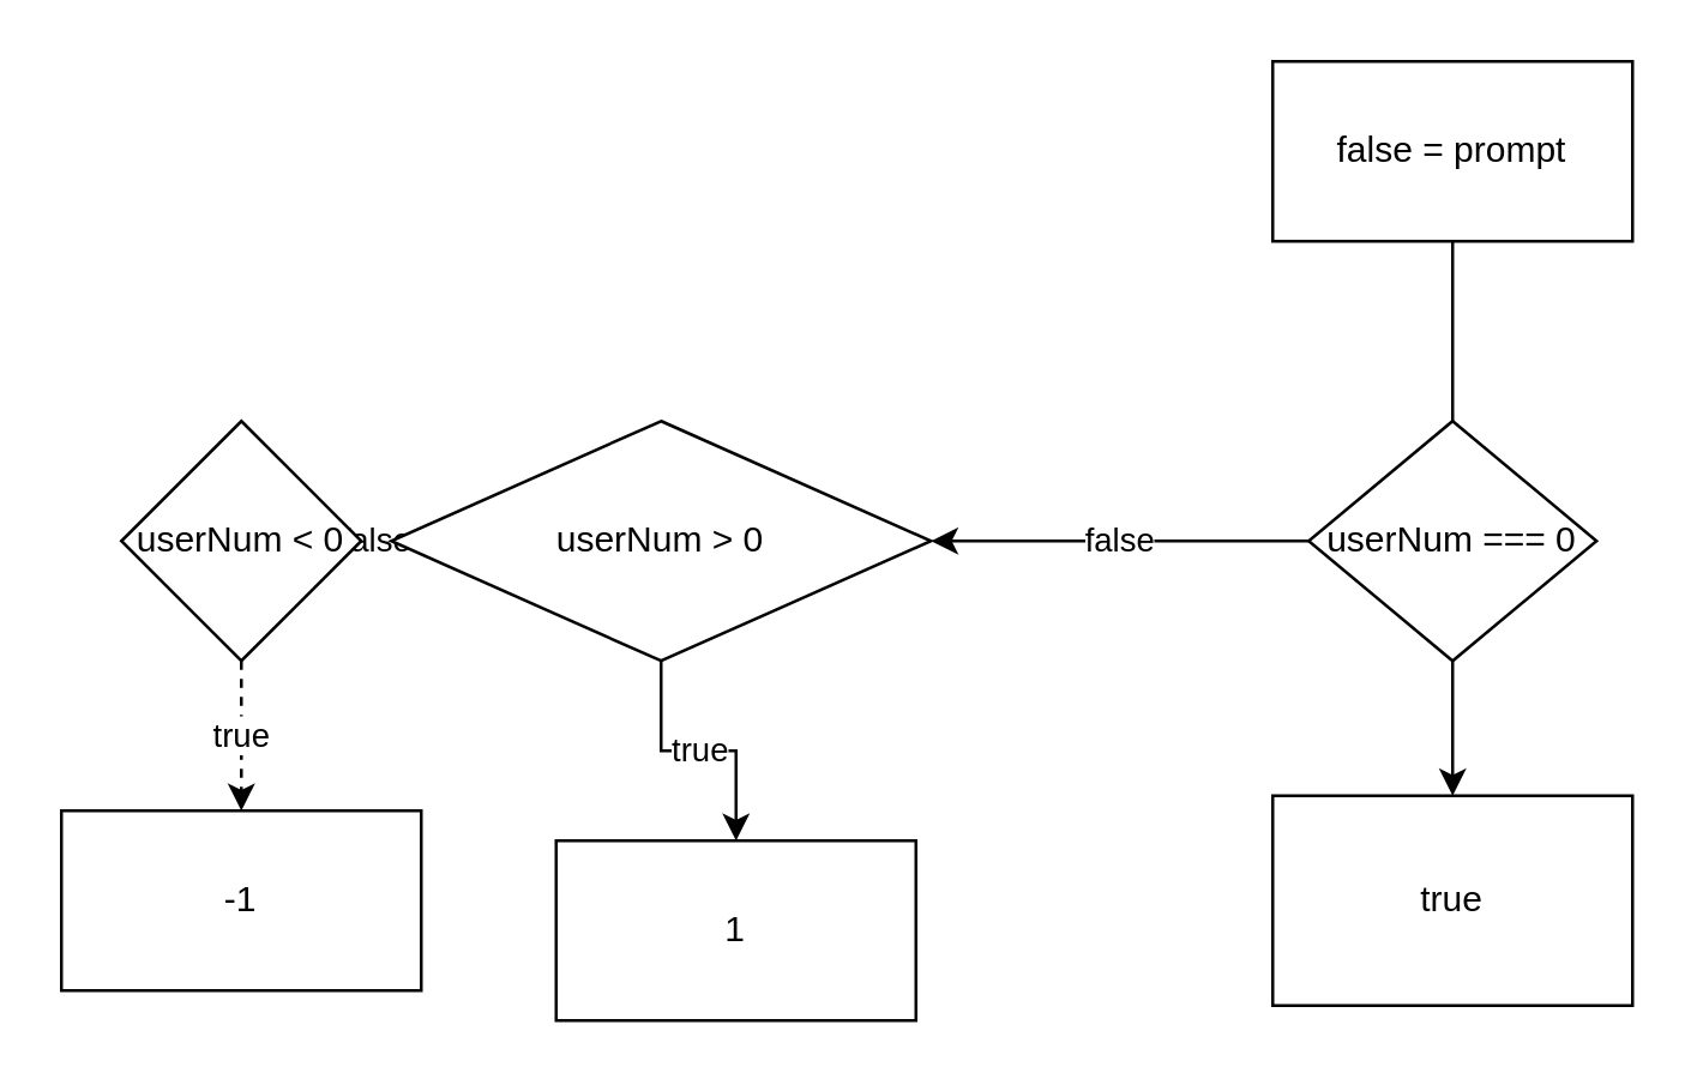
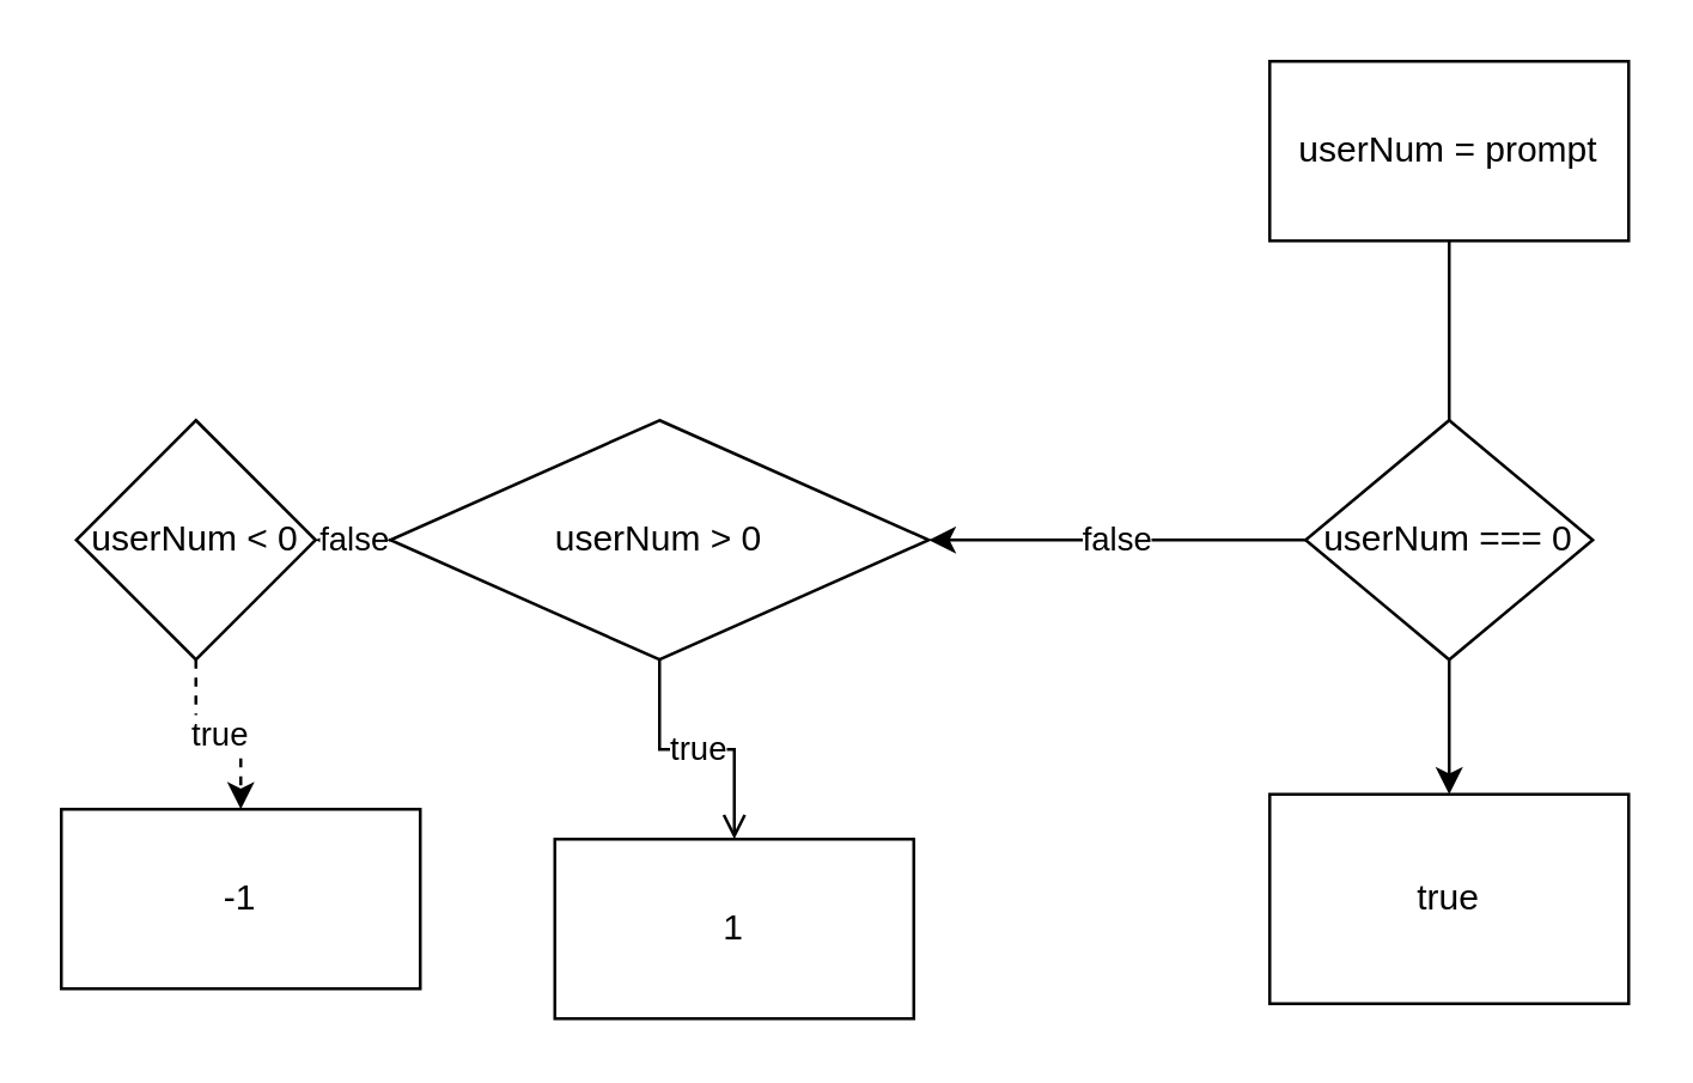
- <mxCell id="3" value="false = prompt" style="rounded=0;whiteSpace=wrap;html=1;" vertex="1" parent="1"><mxGeometry x="424" y="20" width="120" height="60" as="geometry" /></mxCell>
+ <mxCell id="3" value="userNum = prompt" style="rounded=0;whiteSpace=wrap;html=1;" vertex="1" parent="1"><mxGeometry x="424" y="20" width="120" height="60" as="geometry" /></mxCell>
- <mxCell id="11" value="userNum &amp;lt; 0" style="rhombus;whiteSpace=wrap;html=1;" vertex="1" parent="1"><mxGeometry x="40" y="140" width="80" height="80" as="geometry" /></mxCell>
+ <mxCell id="11" value="userNum &amp;lt; 0" style="rhombus;whiteSpace=wrap;html=1;" vertex="1" parent="1"><mxGeometry x="25" y="140" width="80" height="80" as="geometry" /></mxCell>
- <mxCell id="8" value="true" style="edgeStyle=orthogonalEdgeStyle;rounded=0;orthogonalLoop=1;jettySize=auto;html=1;" edge="1" parent="1" source="9" target="12"><mxGeometry relative="1" as="geometry" /></mxCell>
+ <mxCell id="8" value="true" style="edgeStyle=orthogonalEdgeStyle;rounded=0;orthogonalLoop=1;jettySize=auto;html=1;endArrow=open;" edge="1" parent="1" source="9" target="12"><mxGeometry relative="1" as="geometry" /></mxCell>
